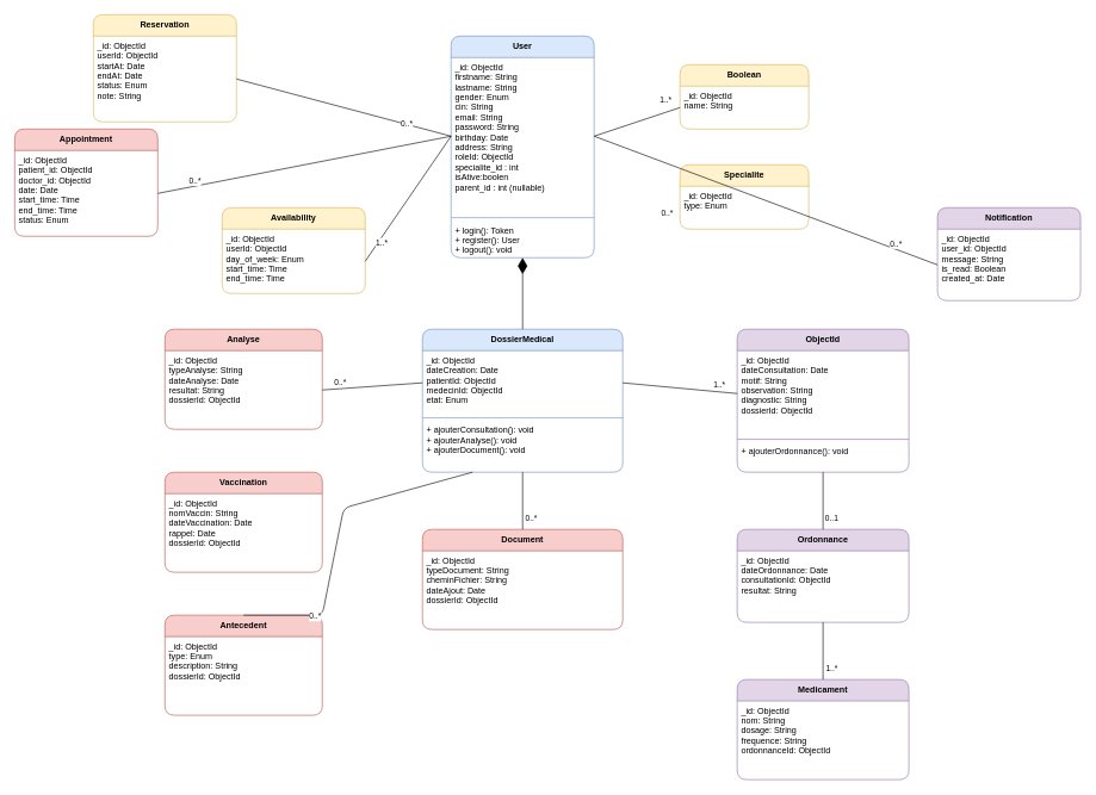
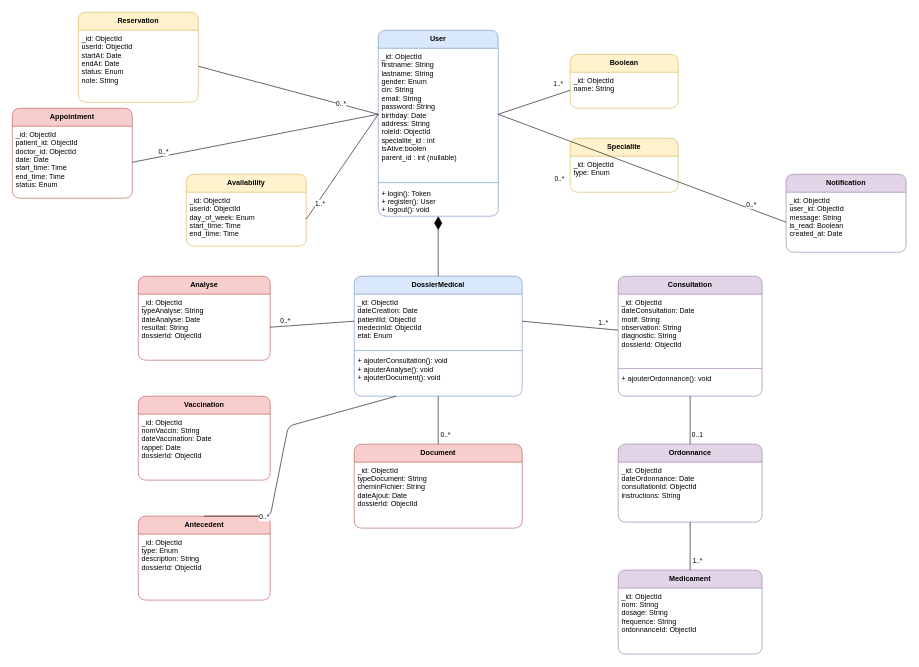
- <mxCell id="16" value="ObjectId" style="swimlane;fontStyle=1;align=center;verticalAlign=top;childLayout=stackLayout;horizontal=1;startSize=30;horizontalStack=0;resizeParent=1;resizeParentMax=0;resizeLast=0;collapsible=1;marginBottom=0;fillColor=#e1d5e7;strokeColor=#9673a6;rounded=1;" parent="1" vertex="1"><mxGeometry x="1030" y="460" width="240" height="200" as="geometry" /></mxCell>
+ <mxCell id="16" value="Consultation" style="swimlane;fontStyle=1;align=center;verticalAlign=top;childLayout=stackLayout;horizontal=1;startSize=30;horizontalStack=0;resizeParent=1;resizeParentMax=0;resizeLast=0;collapsible=1;marginBottom=0;fillColor=#e1d5e7;strokeColor=#9673a6;rounded=1;" parent="1" vertex="1"><mxGeometry x="1030" y="460" width="240" height="200" as="geometry" /></mxCell>
- <mxCell id="21" value="_id: ObjectId&#10;dateOrdonnance: Date&#10;consultationId: ObjectId&#10;resultat: String" style="text;strokeColor=none;fillColor=none;align=left;verticalAlign=top;spacingLeft=4;spacingRight=4;overflow=hidden;rotatable=0;points=[[0,0.5],[1,0.5]];portConstraint=eastwest;" parent="20" vertex="1"><mxGeometry y="30" width="240" height="100" as="geometry" /></mxCell>
+ <mxCell id="21" value="_id: ObjectId&#10;dateOrdonnance: Date&#10;consultationId: ObjectId&#10;instructions: String" style="text;strokeColor=none;fillColor=none;align=left;verticalAlign=top;spacingLeft=4;spacingRight=4;overflow=hidden;rotatable=0;points=[[0,0.5],[1,0.5]];portConstraint=eastwest;" parent="20" vertex="1"><mxGeometry y="30" width="240" height="100" as="geometry" /></mxCell>
